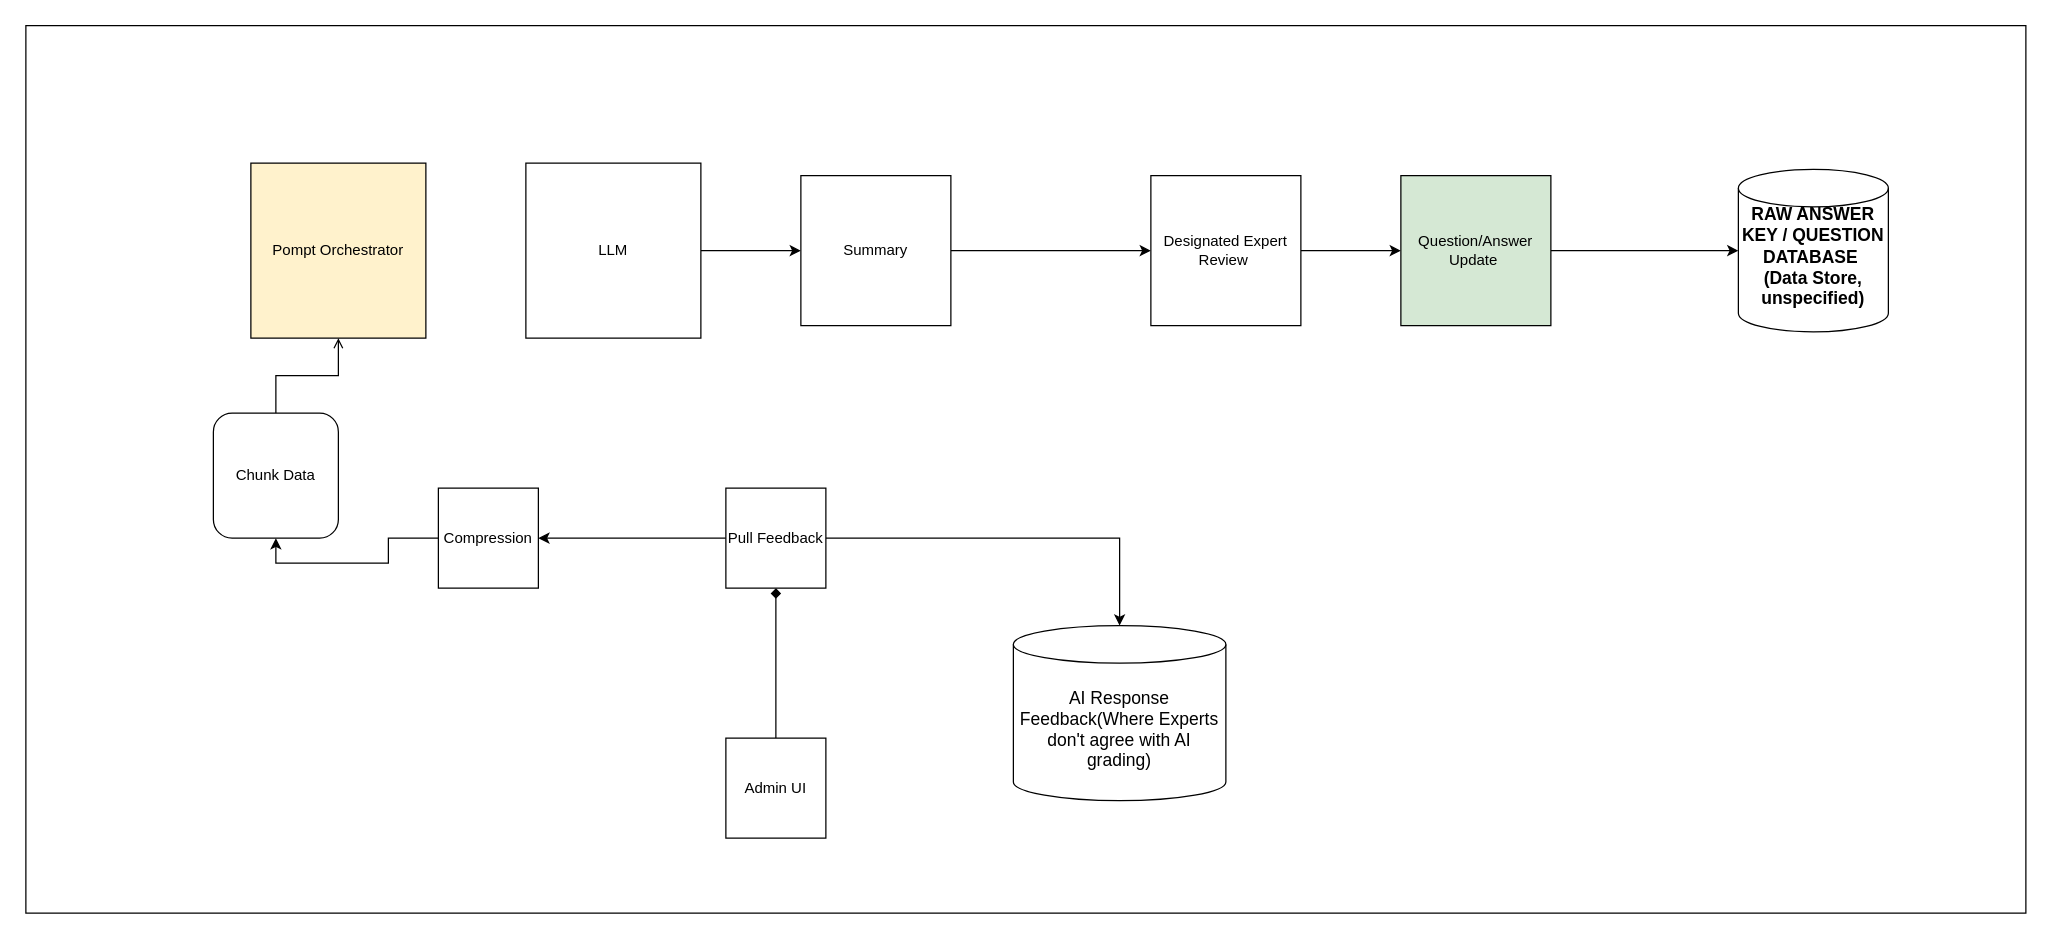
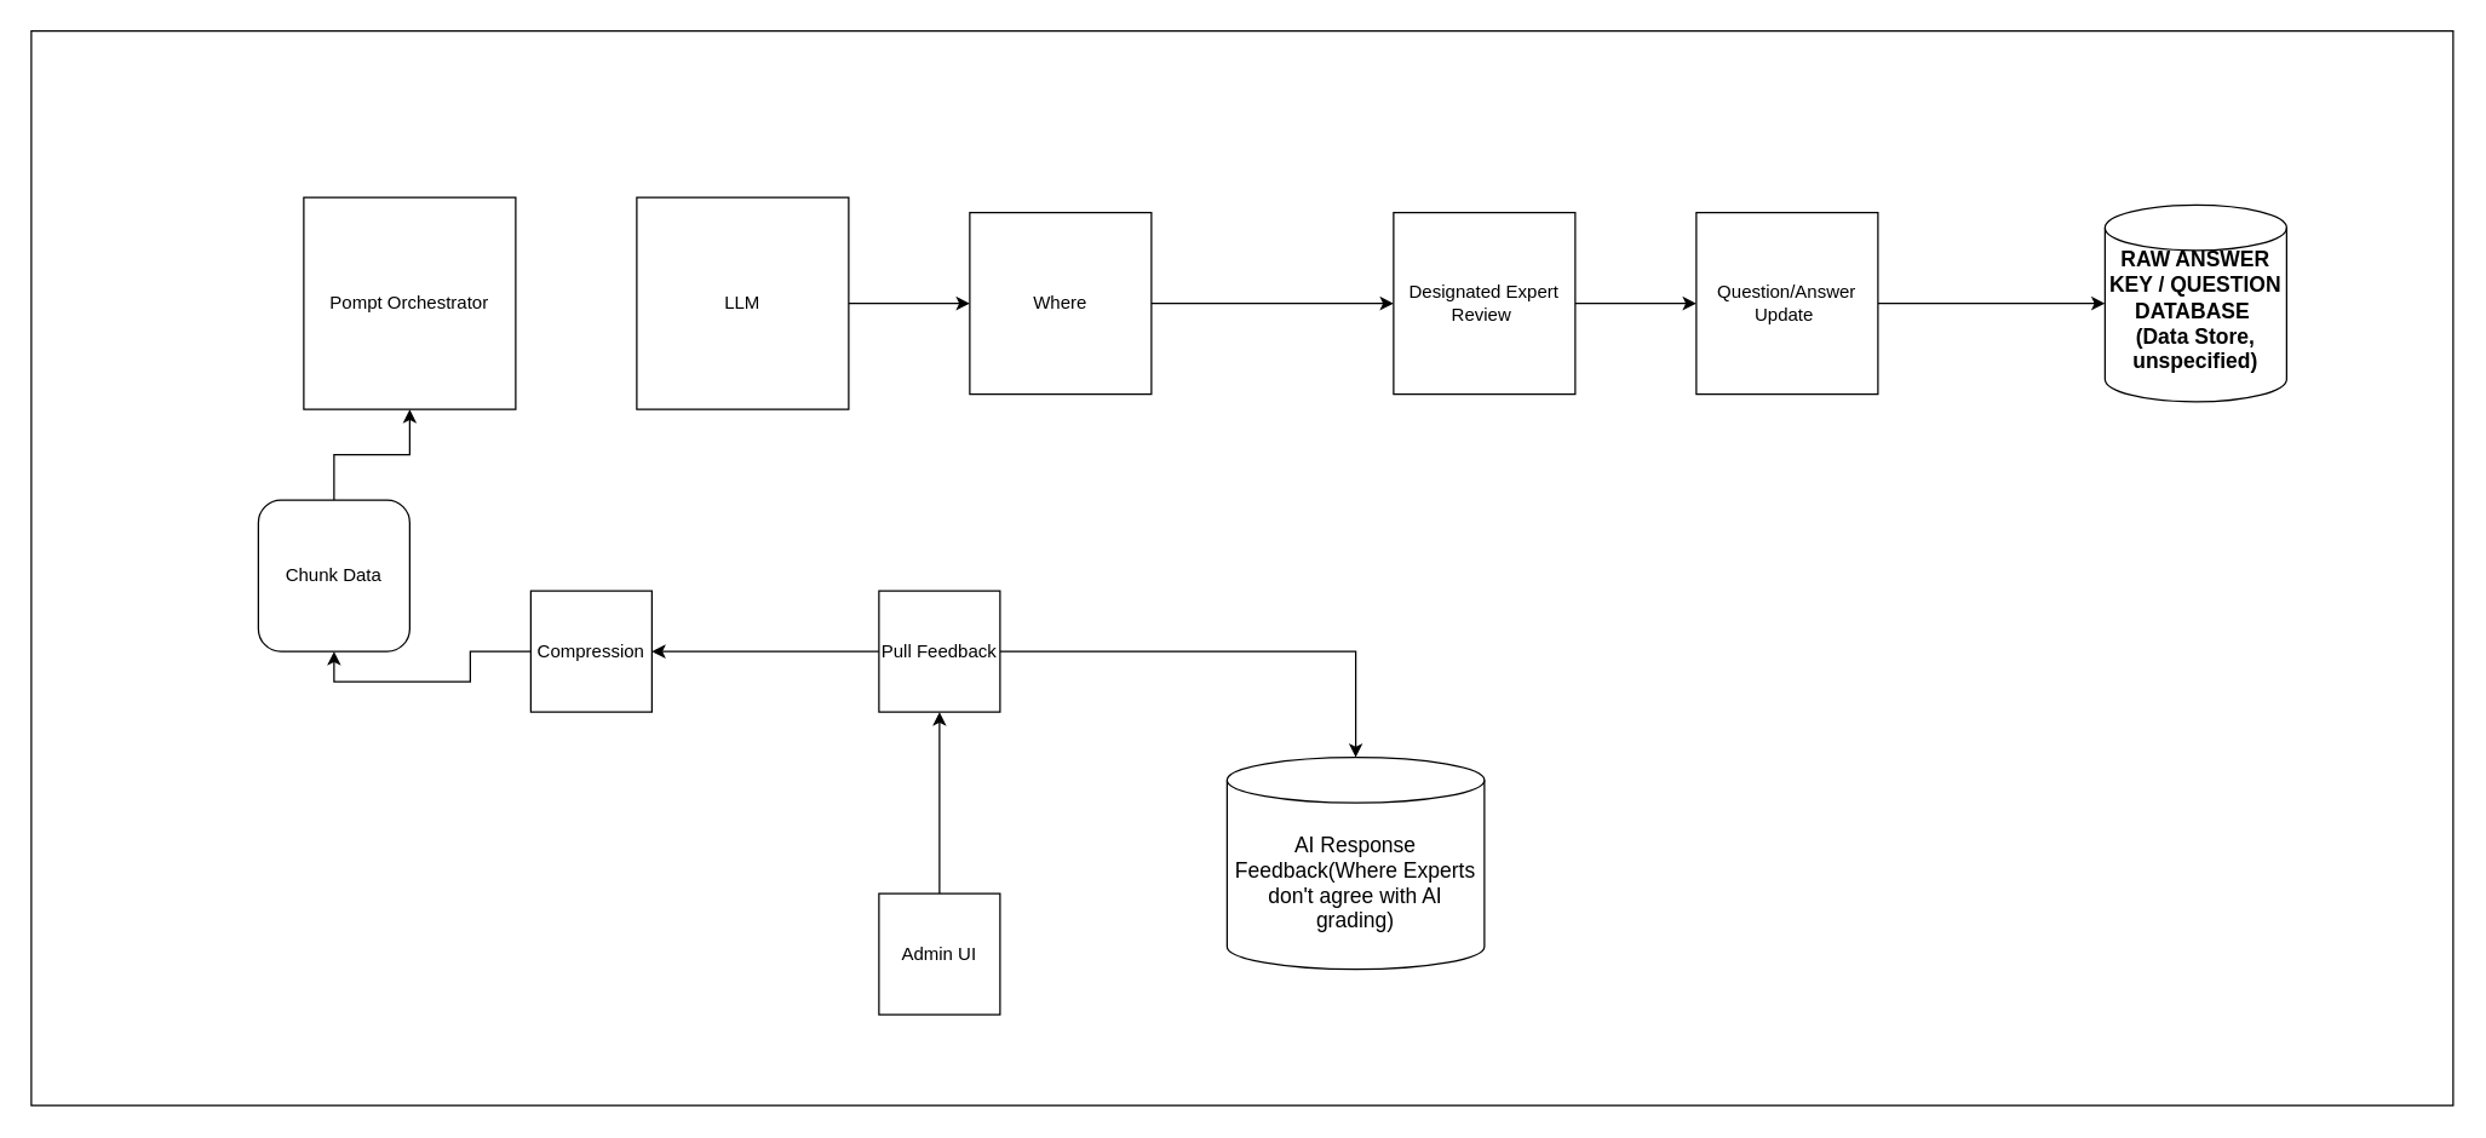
- <mxCell id="4" value="Pompt Orchestrator" style="whiteSpace=wrap;html=1;aspect=fixed;fillColor=#fff2cc;" parent="1" vertex="1"><mxGeometry x="200" y="130" width="140" height="140" as="geometry" /></mxCell>
+ <mxCell id="4" value="Pompt Orchestrator" style="whiteSpace=wrap;html=1;aspect=fixed;" parent="1" vertex="1"><mxGeometry x="200" y="130" width="140" height="140" as="geometry" /></mxCell>
- <mxCell id="10" value="Summary" style="whiteSpace=wrap;html=1;aspect=fixed;" parent="1" vertex="1"><mxGeometry x="640" y="140" width="120" height="120" as="geometry" /></mxCell>
+ <mxCell id="10" value="Where" style="whiteSpace=wrap;html=1;aspect=fixed;" parent="1" vertex="1"><mxGeometry x="640" y="140" width="120" height="120" as="geometry" /></mxCell>
- <mxCell id="21" value="Question/Answer Update&amp;nbsp;" style="whiteSpace=wrap;html=1;aspect=fixed;fillColor=#d5e8d4;" parent="1" vertex="1"><mxGeometry x="1120" y="140" width="120" height="120" as="geometry" /></mxCell>
+ <mxCell id="21" value="Question/Answer Update&amp;nbsp;" style="whiteSpace=wrap;html=1;aspect=fixed;" parent="1" vertex="1"><mxGeometry x="1120" y="140" width="120" height="120" as="geometry" /></mxCell>
- <mxCell id="7" style="edgeStyle=orthogonalEdgeStyle;rounded=0;orthogonalLoop=1;jettySize=auto;html=1;endArrow=open;" parent="1" source="8" target="4" edge="1"><mxGeometry relative="1" as="geometry" /></mxCell>
+ <mxCell id="7" style="edgeStyle=orthogonalEdgeStyle;rounded=0;orthogonalLoop=1;jettySize=auto;html=1;" parent="1" source="8" target="4" edge="1"><mxGeometry relative="1" as="geometry" /></mxCell>
- <mxCell id="11" value="" style="edgeStyle=orthogonalEdgeStyle;rounded=0;orthogonalLoop=1;jettySize=auto;html=1;endArrow=diamond;" parent="1" source="12" target="15" edge="1"><mxGeometry relative="1" as="geometry" /></mxCell>
+ <mxCell id="11" value="" style="edgeStyle=orthogonalEdgeStyle;rounded=0;orthogonalLoop=1;jettySize=auto;html=1;" parent="1" source="12" target="15" edge="1"><mxGeometry relative="1" as="geometry" /></mxCell>
